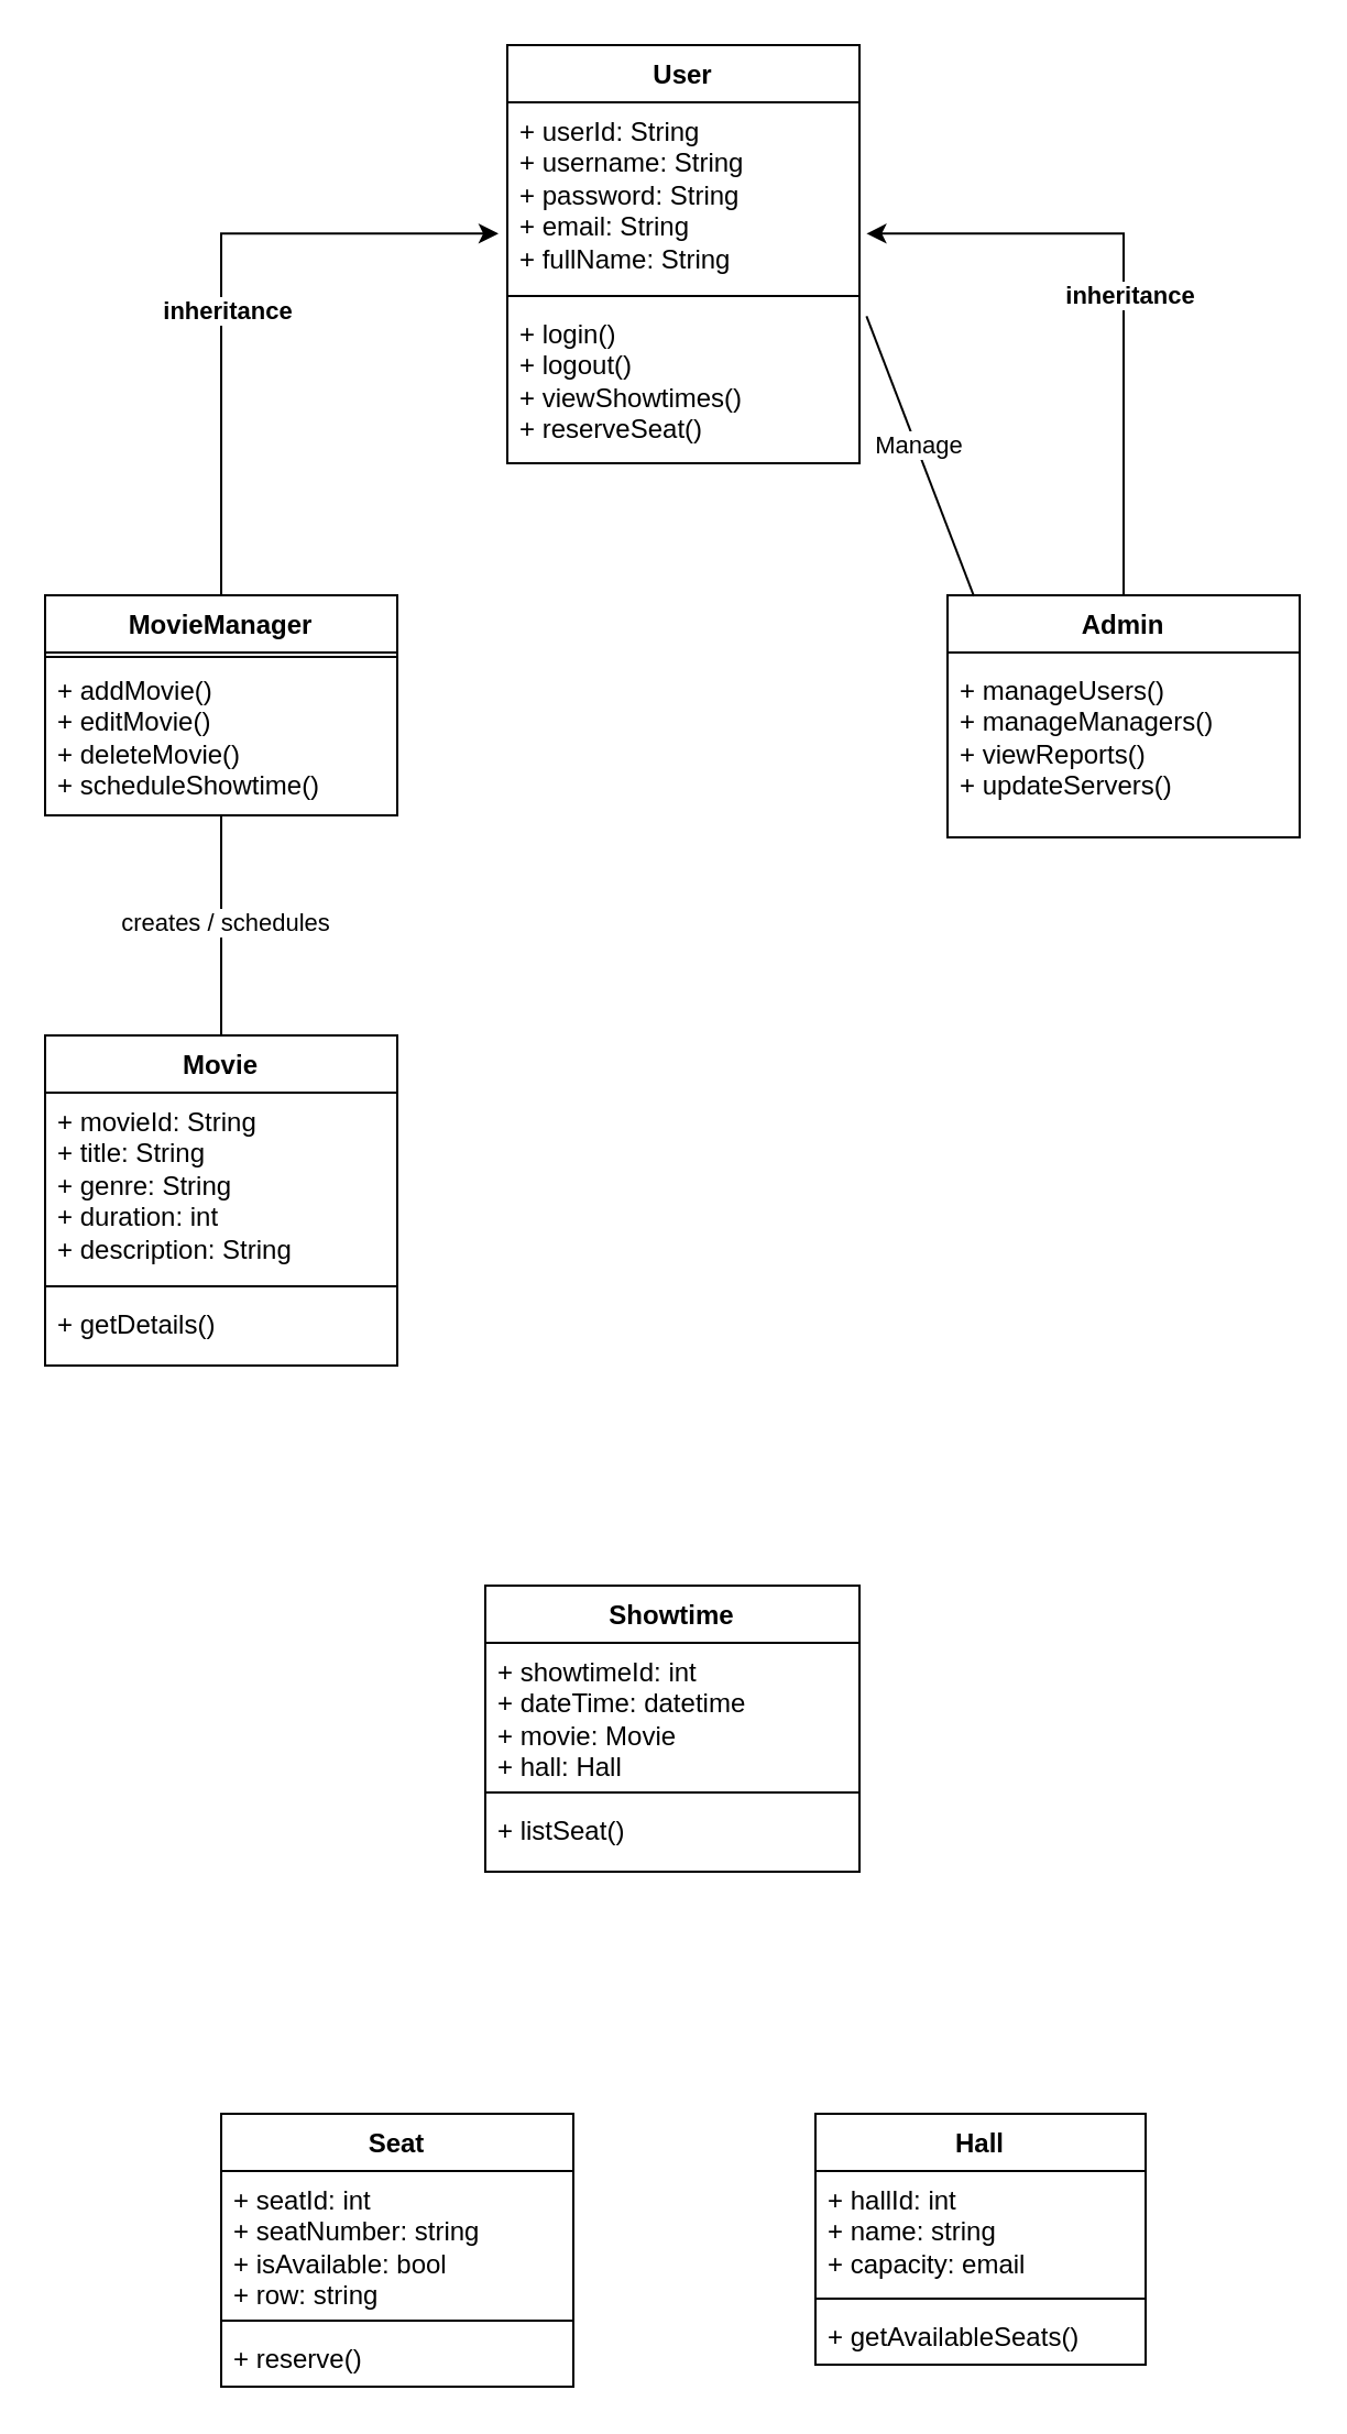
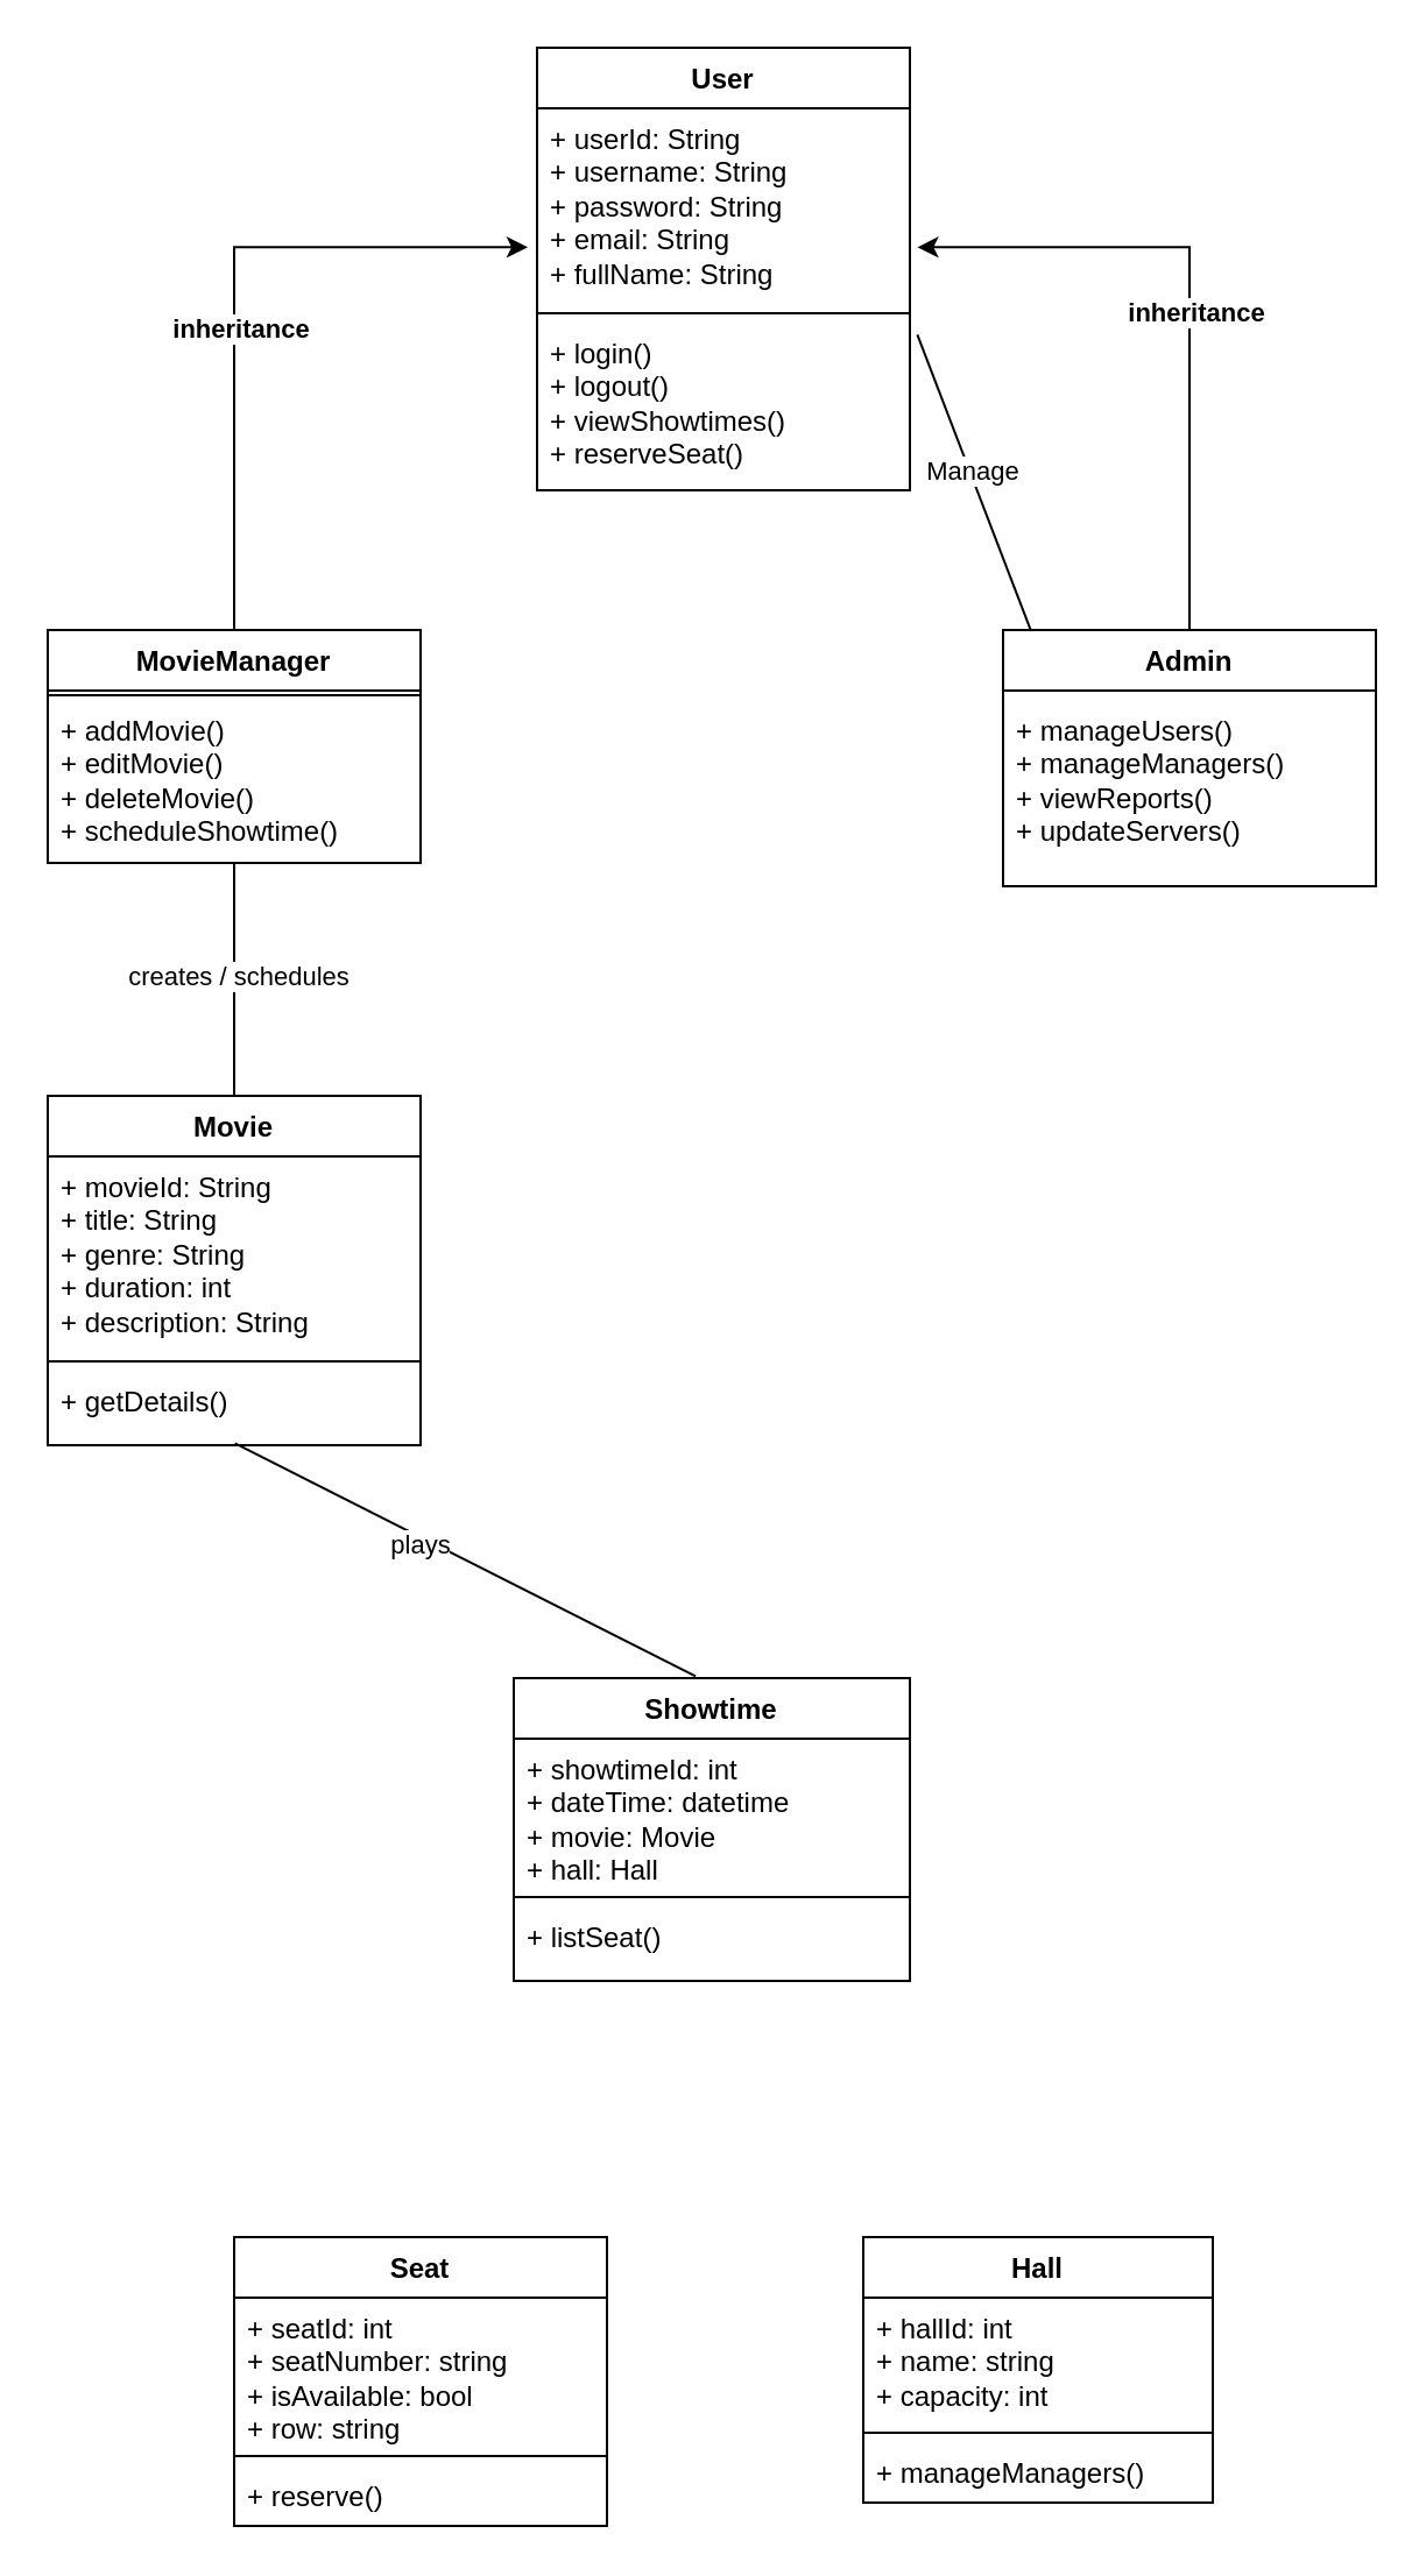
+ <mxCell id="35" value="" style="endArrow=none;html=1;rounded=0;entryX=0.502;entryY=0.975;entryDx=0;entryDy=0;entryPerimeter=0;exitX=0.459;exitY=-0.006;exitDx=0;exitDy=0;exitPerimeter=0;" parent="1" source="10" target="9" edge="1"><mxGeometry width="50" height="50" relative="1" as="geometry"><mxPoint x="100" y="710" as="sourcePoint" /><mxPoint x="350" y="780" as="targetPoint" /><Array as="points" /></mxGeometry></mxCell>
+ <mxCell id="36" value="plays" style="edgeLabel;html=1;align=center;verticalAlign=middle;resizable=0;points=[];" parent="35" vertex="1" connectable="0"><mxGeometry x="0.184" y="3" relative="1" as="geometry"><mxPoint as="offset" /></mxGeometry></mxCell>
- <mxCell id="19" value="&lt;div&gt;+ hallId: int&lt;/div&gt;&lt;div&gt;+ name: string&lt;/div&gt;&lt;div&gt;+ capacity: email&lt;/div&gt;" style="text;strokeColor=none;fillColor=none;align=left;verticalAlign=top;spacingLeft=4;spacingRight=4;overflow=hidden;rotatable=0;points=[[0,0.5],[1,0.5]];portConstraint=eastwest;whiteSpace=wrap;html=1;" parent="18" vertex="1"><mxGeometry y="26" width="150" height="54" as="geometry" /></mxCell>
+ <mxCell id="19" value="&lt;div&gt;+ hallId: int&lt;/div&gt;&lt;div&gt;+ name: string&lt;/div&gt;&lt;div&gt;+ capacity: int&lt;/div&gt;" style="text;strokeColor=none;fillColor=none;align=left;verticalAlign=top;spacingLeft=4;spacingRight=4;overflow=hidden;rotatable=0;points=[[0,0.5],[1,0.5]];portConstraint=eastwest;whiteSpace=wrap;html=1;" parent="18" vertex="1"><mxGeometry y="26" width="150" height="54" as="geometry" /></mxCell>
- <mxCell id="21" value="+ getAvailableSeats()" style="text;strokeColor=none;fillColor=none;align=left;verticalAlign=top;spacingLeft=4;spacingRight=4;overflow=hidden;rotatable=0;points=[[0,0.5],[1,0.5]];portConstraint=eastwest;whiteSpace=wrap;html=1;" parent="18" vertex="1"><mxGeometry y="88" width="150" height="26" as="geometry" /></mxCell>
+ <mxCell id="21" value="+ manageManagers()" style="text;strokeColor=none;fillColor=none;align=left;verticalAlign=top;spacingLeft=4;spacingRight=4;overflow=hidden;rotatable=0;points=[[0,0.5],[1,0.5]];portConstraint=eastwest;whiteSpace=wrap;html=1;" parent="18" vertex="1"><mxGeometry y="88" width="150" height="26" as="geometry" /></mxCell>
